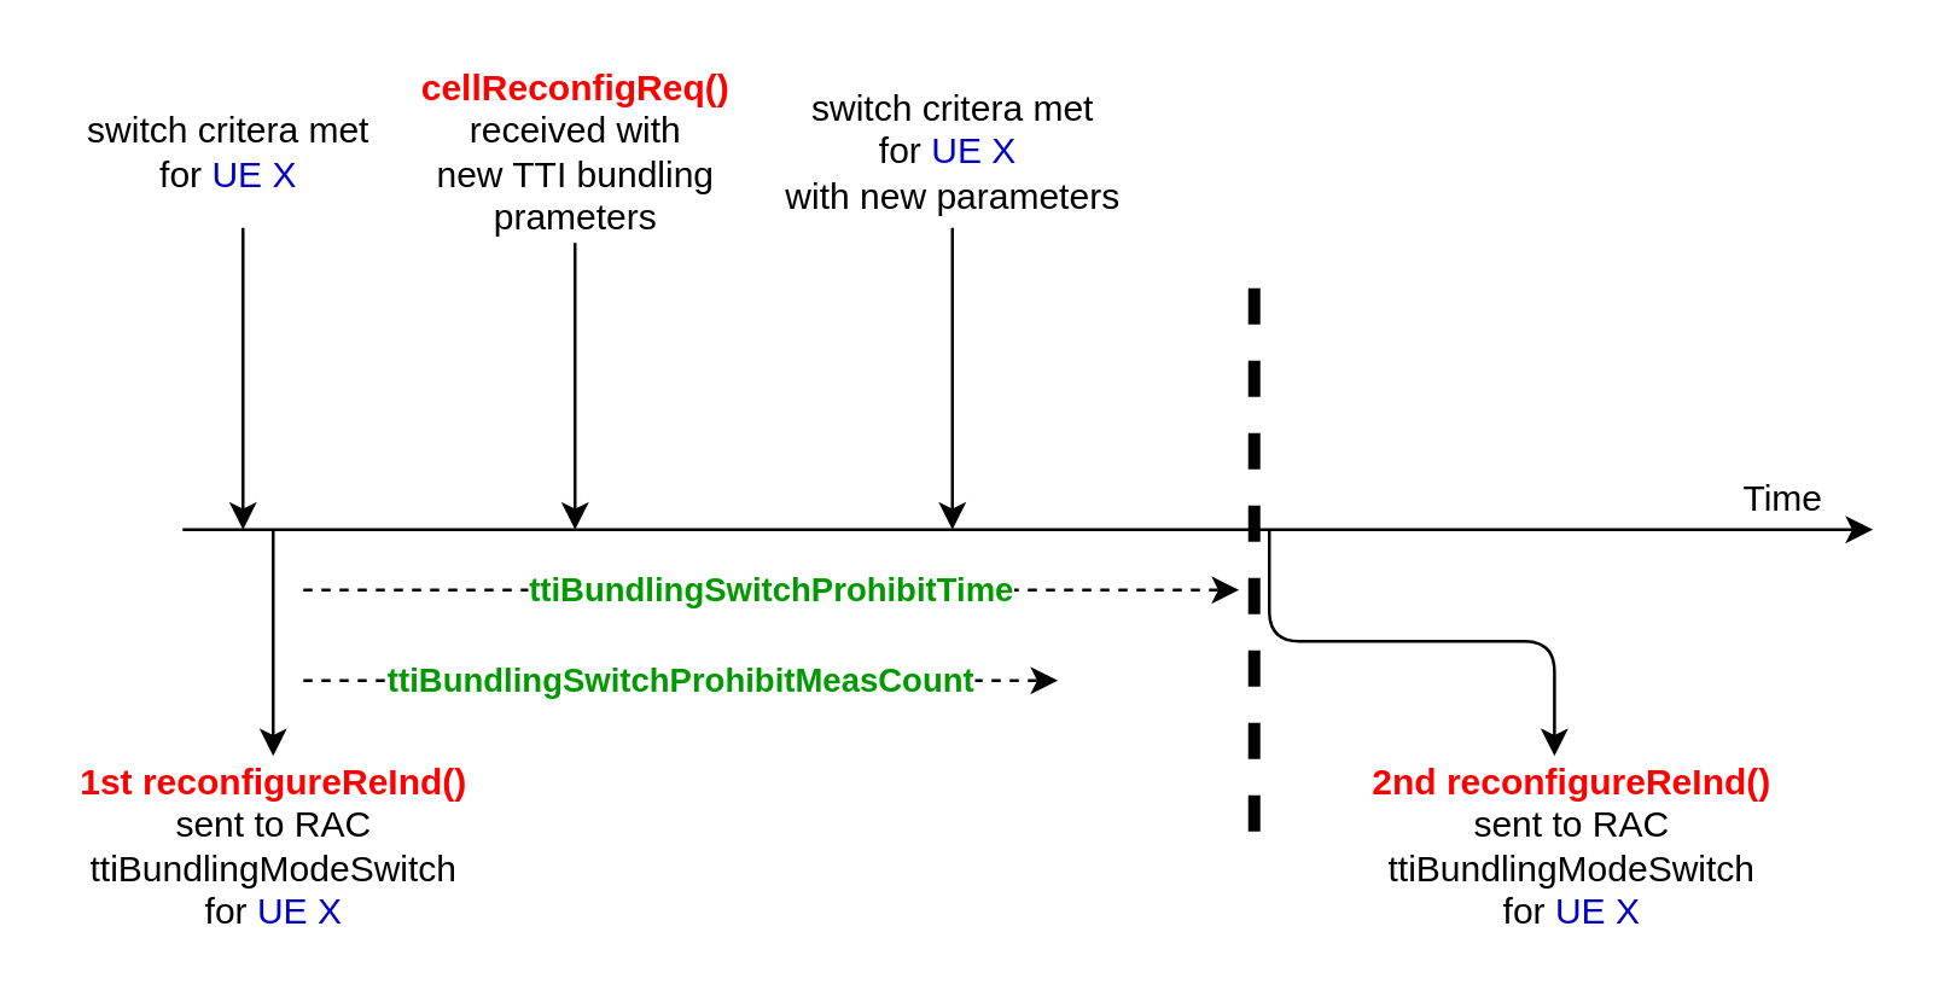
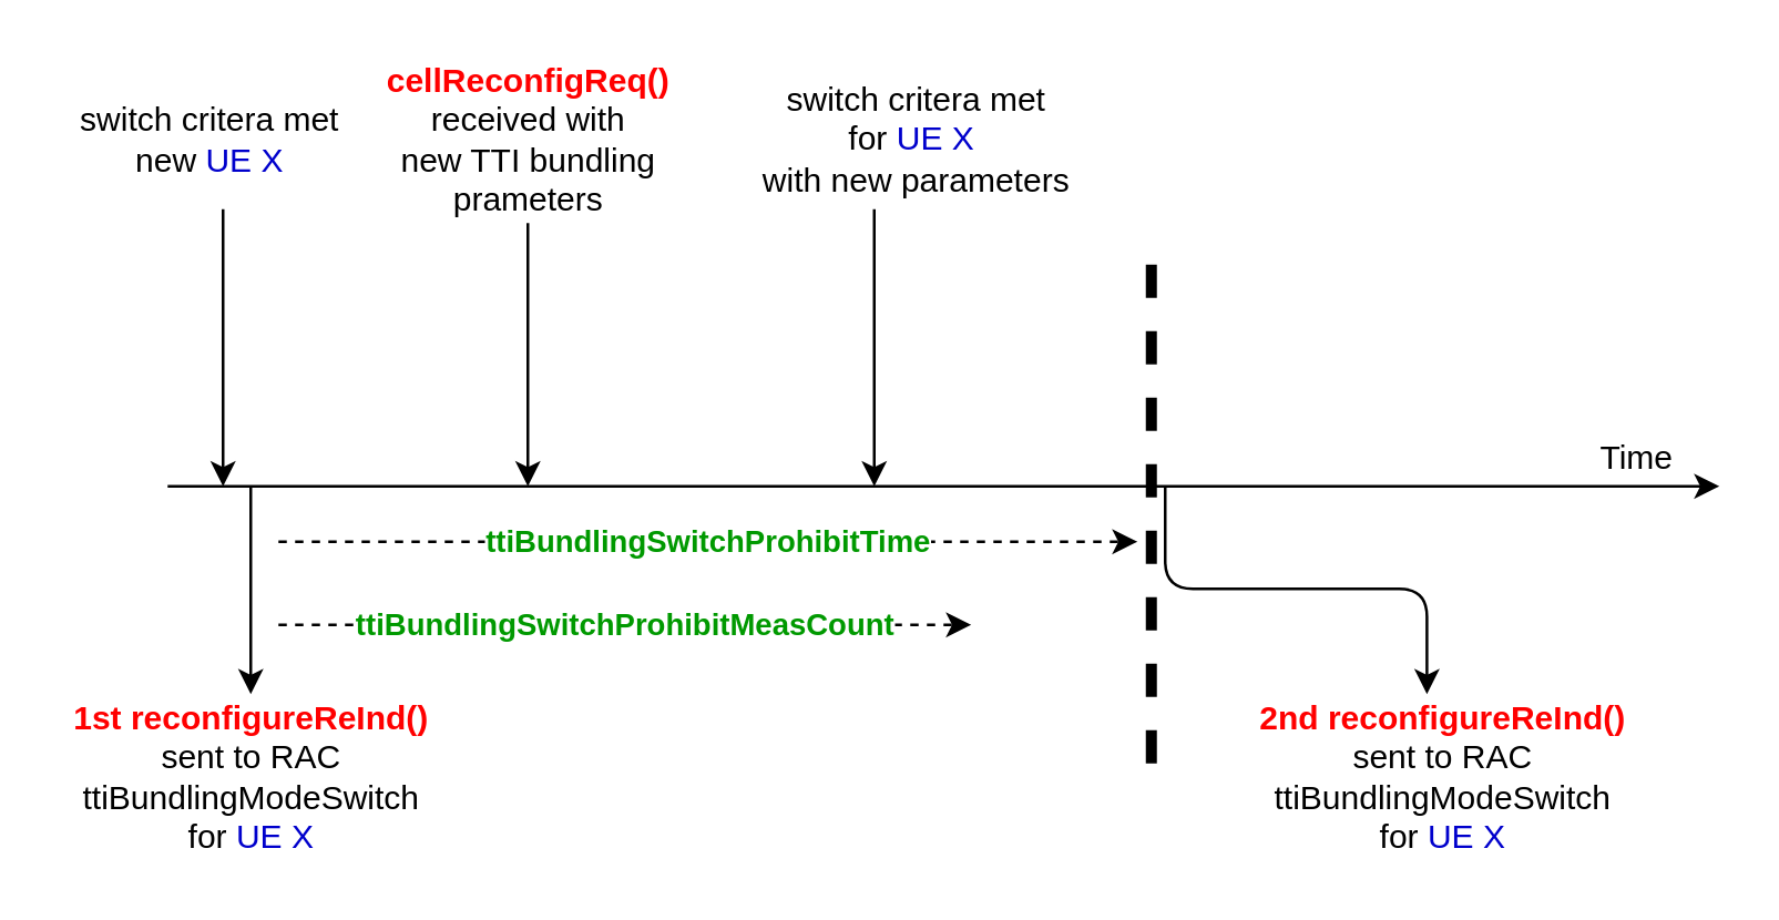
- <mxCell id="16" value="&lt;div&gt;switch critera met&lt;/div&gt;&lt;div&gt;for &lt;font color=&quot;#0000CC&quot;&gt;UE X&lt;/font&gt;&lt;br&gt;&lt;/div&gt;" style="text;html=1;resizable=0;autosize=1;align=center;verticalAlign=middle;points=[];fillColor=none;strokeColor=none;rounded=0;" vertex="1" parent="1"><mxGeometry x="20" y="35" width="110" height="30" as="geometry" /></mxCell>
+ <mxCell id="16" value="&lt;div&gt;switch critera met&lt;/div&gt;&lt;div&gt;new &lt;font color=&quot;#0000CC&quot;&gt;UE X&lt;/font&gt;&lt;br&gt;&lt;/div&gt;" style="text;html=1;resizable=0;autosize=1;align=center;verticalAlign=middle;points=[];fillColor=none;strokeColor=none;rounded=0;" vertex="1" parent="1"><mxGeometry x="20" y="35" width="110" height="30" as="geometry" /></mxCell>
- <mxCell id="9" value="&lt;div&gt;switch critera met &lt;br&gt;&lt;/div&gt;&lt;div&gt;for &lt;font color=&quot;#0000CC&quot;&gt;UE X&lt;/font&gt;&amp;nbsp; &lt;br&gt;&lt;/div&gt;&lt;div&gt;with new parameters&lt;br&gt;&lt;/div&gt;" style="text;html=1;resizable=0;autosize=1;align=center;verticalAlign=middle;points=[];fillColor=none;strokeColor=none;rounded=0;" vertex="1" parent="1"><mxGeometry x="250" y="25" width="130" height="50" as="geometry" /></mxCell>
+ <mxCell id="9" value="&lt;div&gt;switch critera met &lt;br&gt;&lt;/div&gt;&lt;div&gt;for &lt;font color=&quot;#0000CC&quot;&gt;UE X&lt;/font&gt;&amp;nbsp; &lt;br&gt;&lt;/div&gt;&lt;div&gt;with new parameters&lt;br&gt;&lt;/div&gt;" style="text;html=1;resizable=0;autosize=1;align=center;verticalAlign=middle;points=[];fillColor=none;strokeColor=none;rounded=0;" vertex="1" parent="1"><mxGeometry x="265" y="25" width="130" height="50" as="geometry" /></mxCell>
